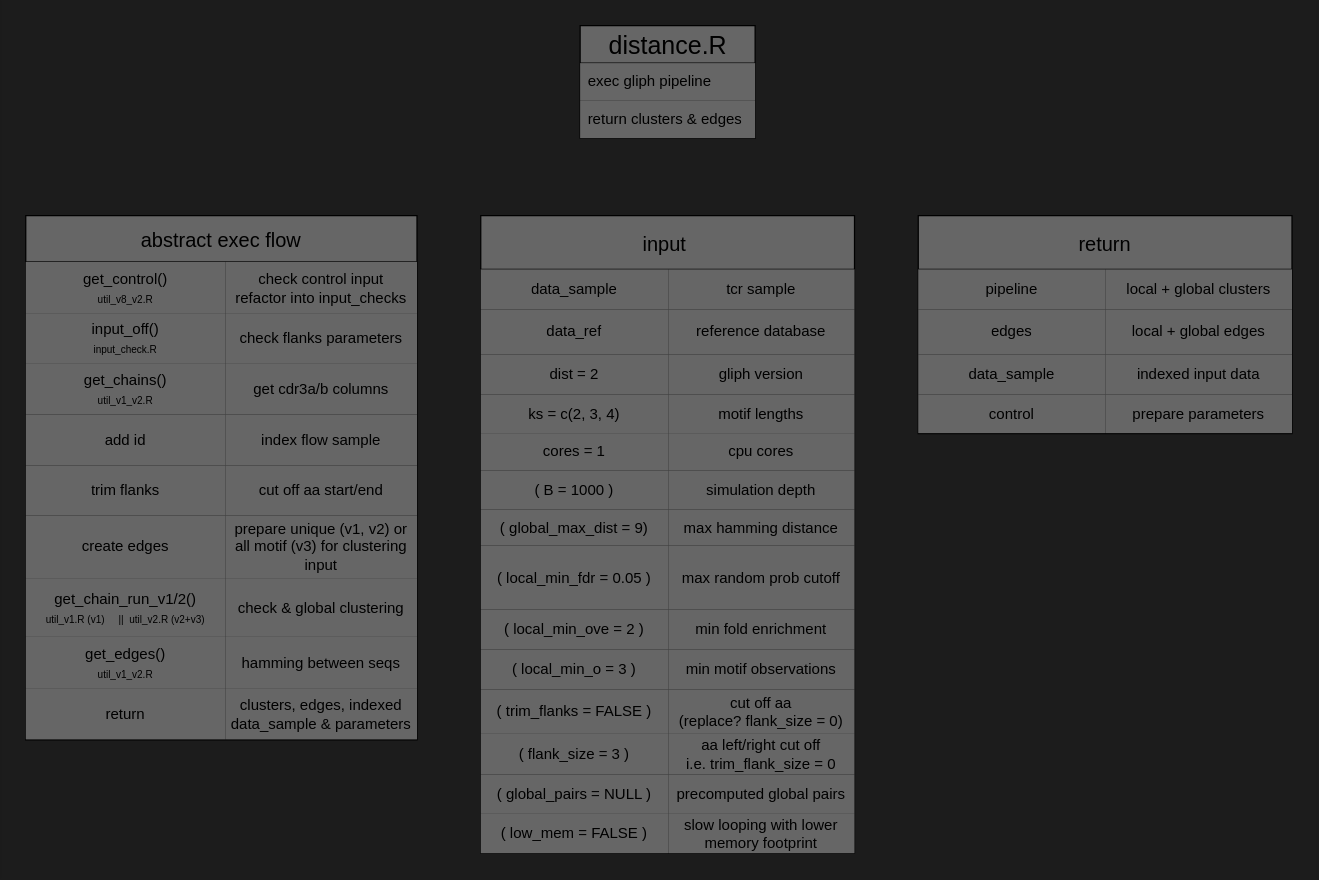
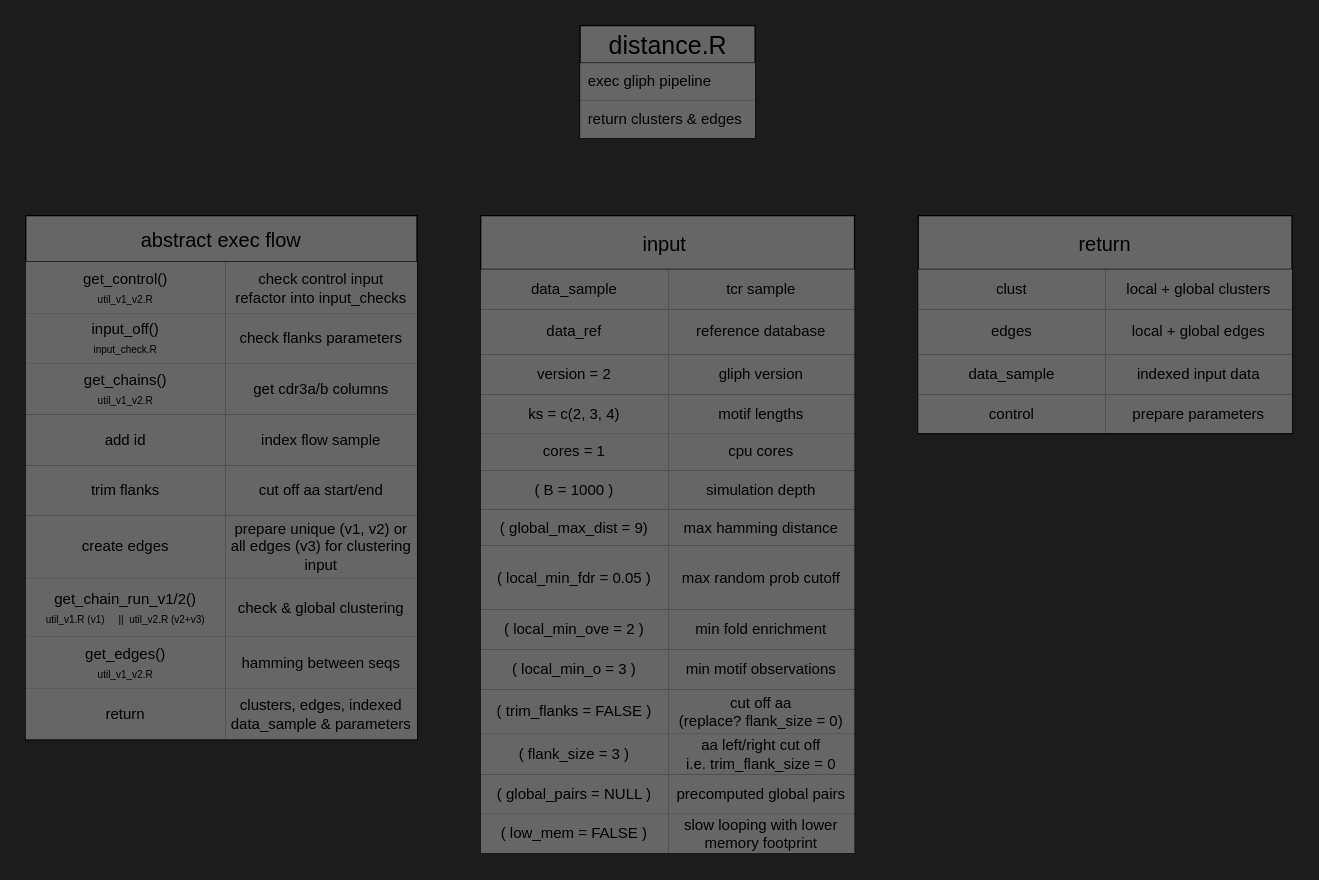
- <mxCell id="7" value="get_control()&lt;br&gt;&lt;font style=&quot;font-size: 8px;&quot;&gt;util_v8_v2.R&lt;/font&gt;" style="shape=partialRectangle;html=1;whiteSpace=wrap;connectable=0;strokeColor=inherit;overflow=hidden;fillColor=#666666;top=0;left=0;bottom=0;right=0;pointerEvents=1;fontSize=12;" parent="6" vertex="1"><mxGeometry width="160" height="41" as="geometry"><mxRectangle width="160" height="41" as="alternateBounds" /></mxGeometry></mxCell>
+ <mxCell id="7" value="get_control()&lt;br&gt;&lt;font style=&quot;font-size: 8px;&quot;&gt;util_v1_v2.R&lt;/font&gt;" style="shape=partialRectangle;html=1;whiteSpace=wrap;connectable=0;strokeColor=inherit;overflow=hidden;fillColor=#666666;top=0;left=0;bottom=0;right=0;pointerEvents=1;fontSize=12;" parent="6" vertex="1"><mxGeometry width="160" height="41" as="geometry"><mxRectangle width="160" height="41" as="alternateBounds" /></mxGeometry></mxCell>
- <mxCell id="78" value="pipeline" style="shape=partialRectangle;html=1;whiteSpace=wrap;connectable=0;strokeColor=inherit;overflow=hidden;fillColor=#666666;top=0;left=0;bottom=0;right=0;pointerEvents=1;fontSize=12;" parent="77" vertex="1"><mxGeometry width="150" height="32" as="geometry"><mxRectangle width="150" height="32" as="alternateBounds" /></mxGeometry></mxCell>
+ <mxCell id="78" value="clust" style="shape=partialRectangle;html=1;whiteSpace=wrap;connectable=0;strokeColor=inherit;overflow=hidden;fillColor=#666666;top=0;left=0;bottom=0;right=0;pointerEvents=1;fontSize=12;" parent="77" vertex="1"><mxGeometry width="150" height="32" as="geometry"><mxRectangle width="150" height="32" as="alternateBounds" /></mxGeometry></mxCell>
- <mxCell id="41" value="dist = 2" style="shape=partialRectangle;html=1;whiteSpace=wrap;connectable=0;strokeColor=inherit;overflow=hidden;fillColor=#666666;top=0;left=0;bottom=0;right=0;pointerEvents=1;fontSize=12;" parent="40" vertex="1"><mxGeometry width="150" height="32" as="geometry"><mxRectangle width="150" height="32" as="alternateBounds" /></mxGeometry></mxCell>
+ <mxCell id="41" value="version = 2" style="shape=partialRectangle;html=1;whiteSpace=wrap;connectable=0;strokeColor=inherit;overflow=hidden;fillColor=#666666;top=0;left=0;bottom=0;right=0;pointerEvents=1;fontSize=12;" parent="40" vertex="1"><mxGeometry width="150" height="32" as="geometry"><mxRectangle width="150" height="32" as="alternateBounds" /></mxGeometry></mxCell>
- <mxCell id="23" value="prepare unique (v1, v2) or &lt;br&gt;all motif (v3) for clustering input" style="shape=partialRectangle;html=1;whiteSpace=wrap;connectable=0;strokeColor=inherit;overflow=hidden;fillColor=#666666;top=0;left=0;bottom=0;right=0;pointerEvents=1;fontSize=12;" parent="21" vertex="1"><mxGeometry x="160" width="153" height="50" as="geometry"><mxRectangle width="153" height="50" as="alternateBounds" /></mxGeometry></mxCell>
+ <mxCell id="23" value="prepare unique (v1, v2) or &lt;br&gt;all edges (v3) for clustering input" style="shape=partialRectangle;html=1;whiteSpace=wrap;connectable=0;strokeColor=inherit;overflow=hidden;fillColor=#666666;top=0;left=0;bottom=0;right=0;pointerEvents=1;fontSize=12;" parent="21" vertex="1"><mxGeometry x="160" width="153" height="50" as="geometry"><mxRectangle width="153" height="50" as="alternateBounds" /></mxGeometry></mxCell>
